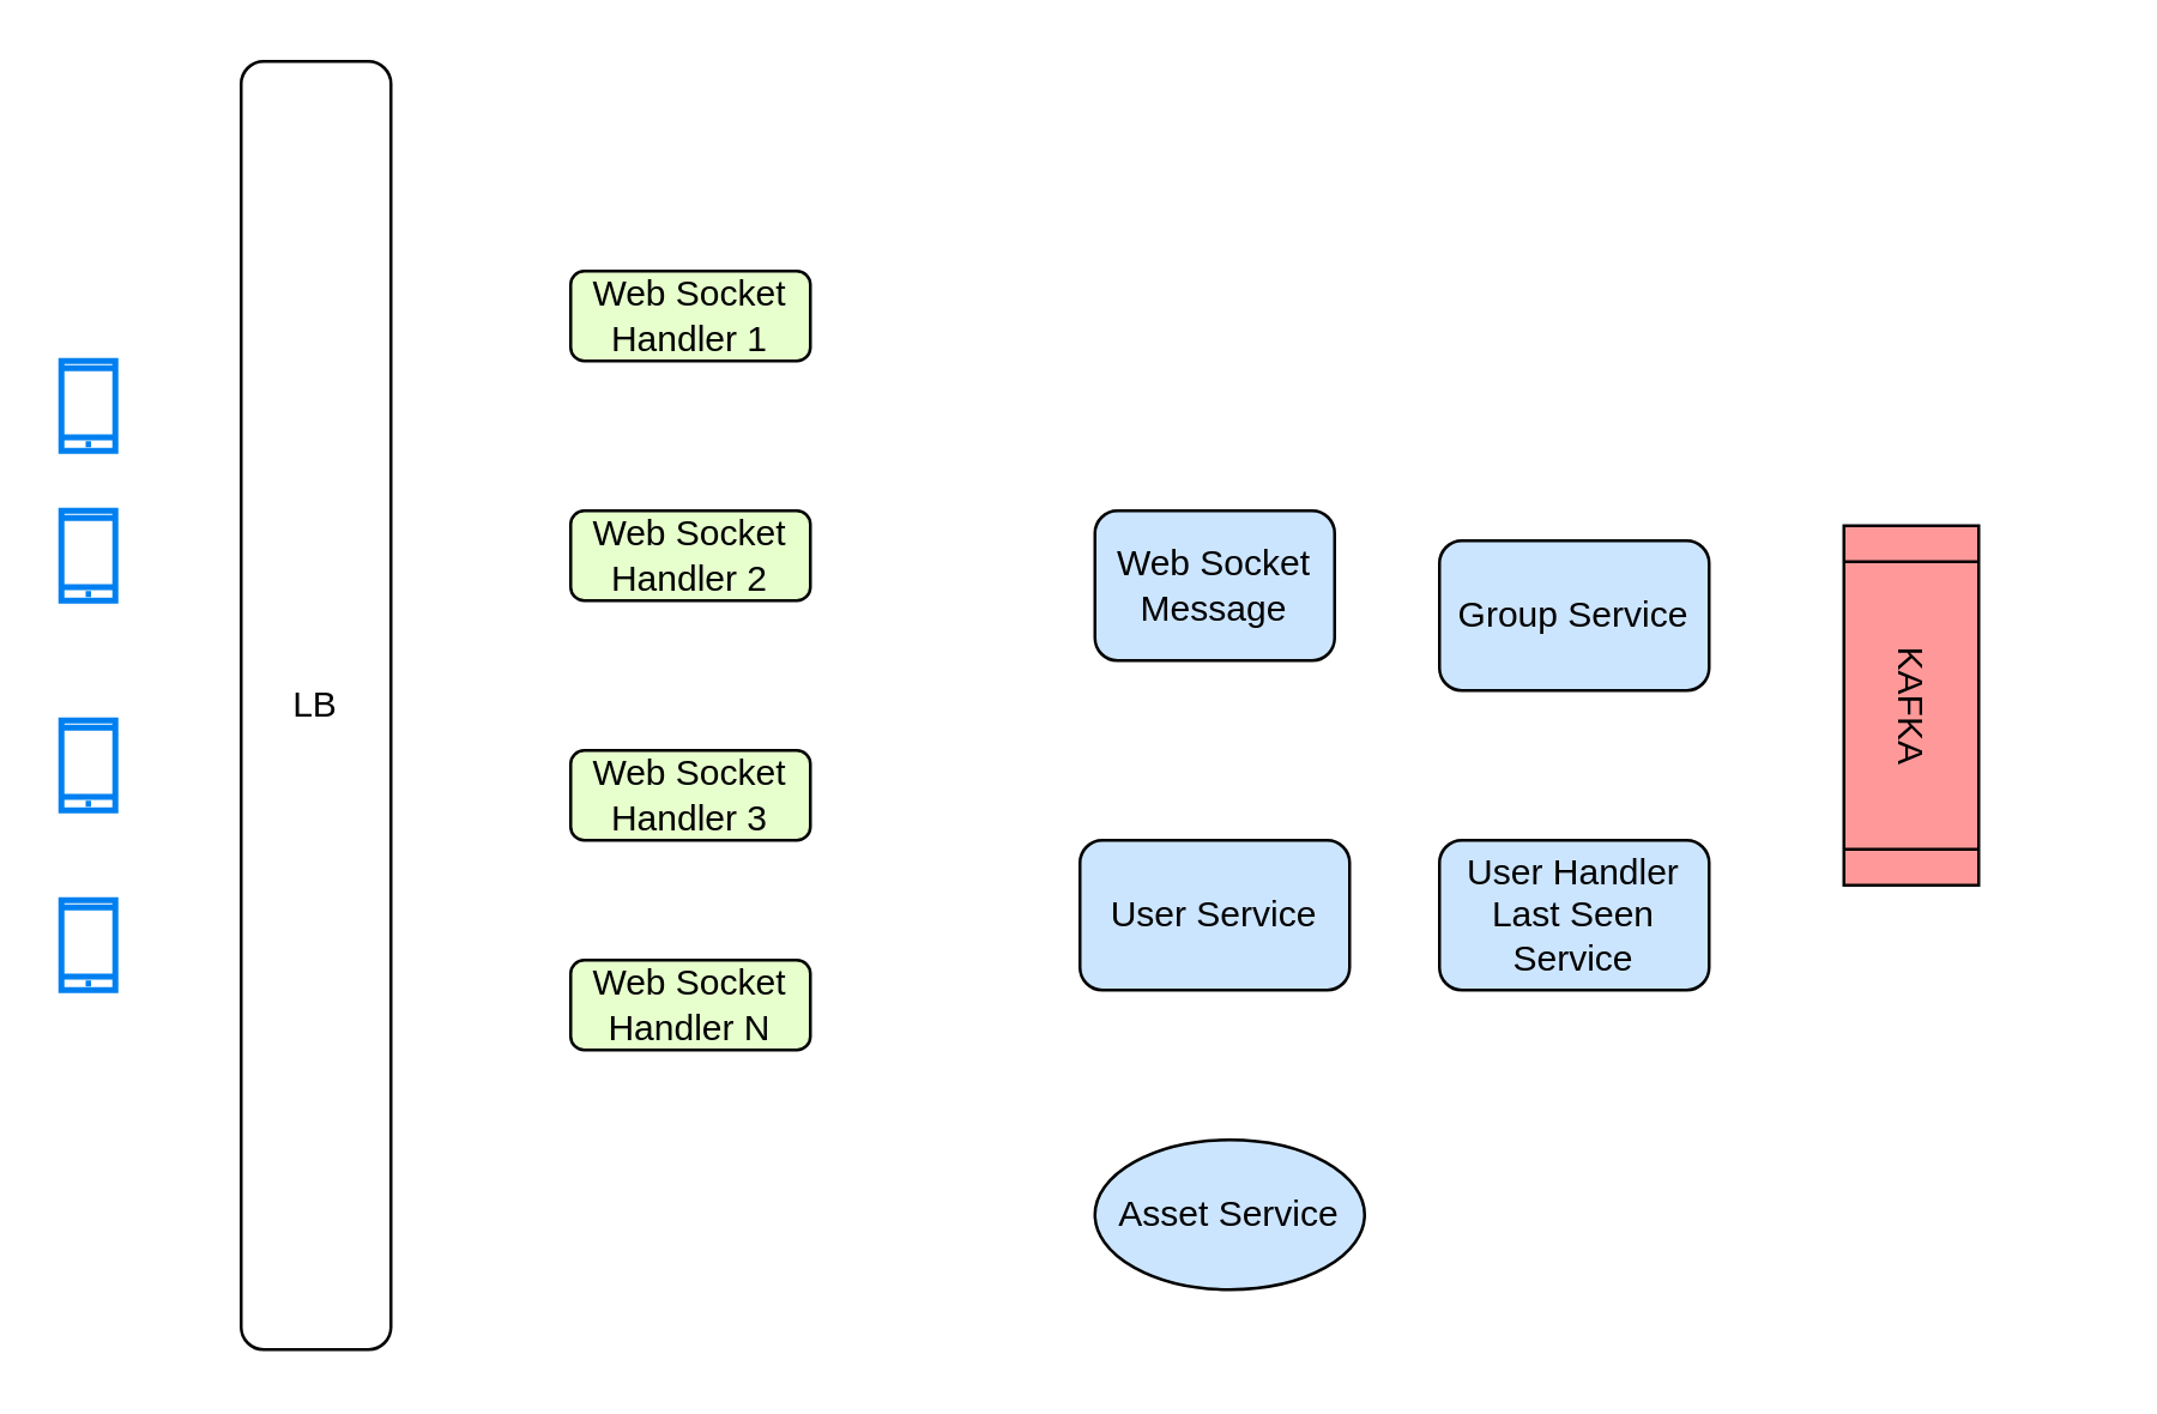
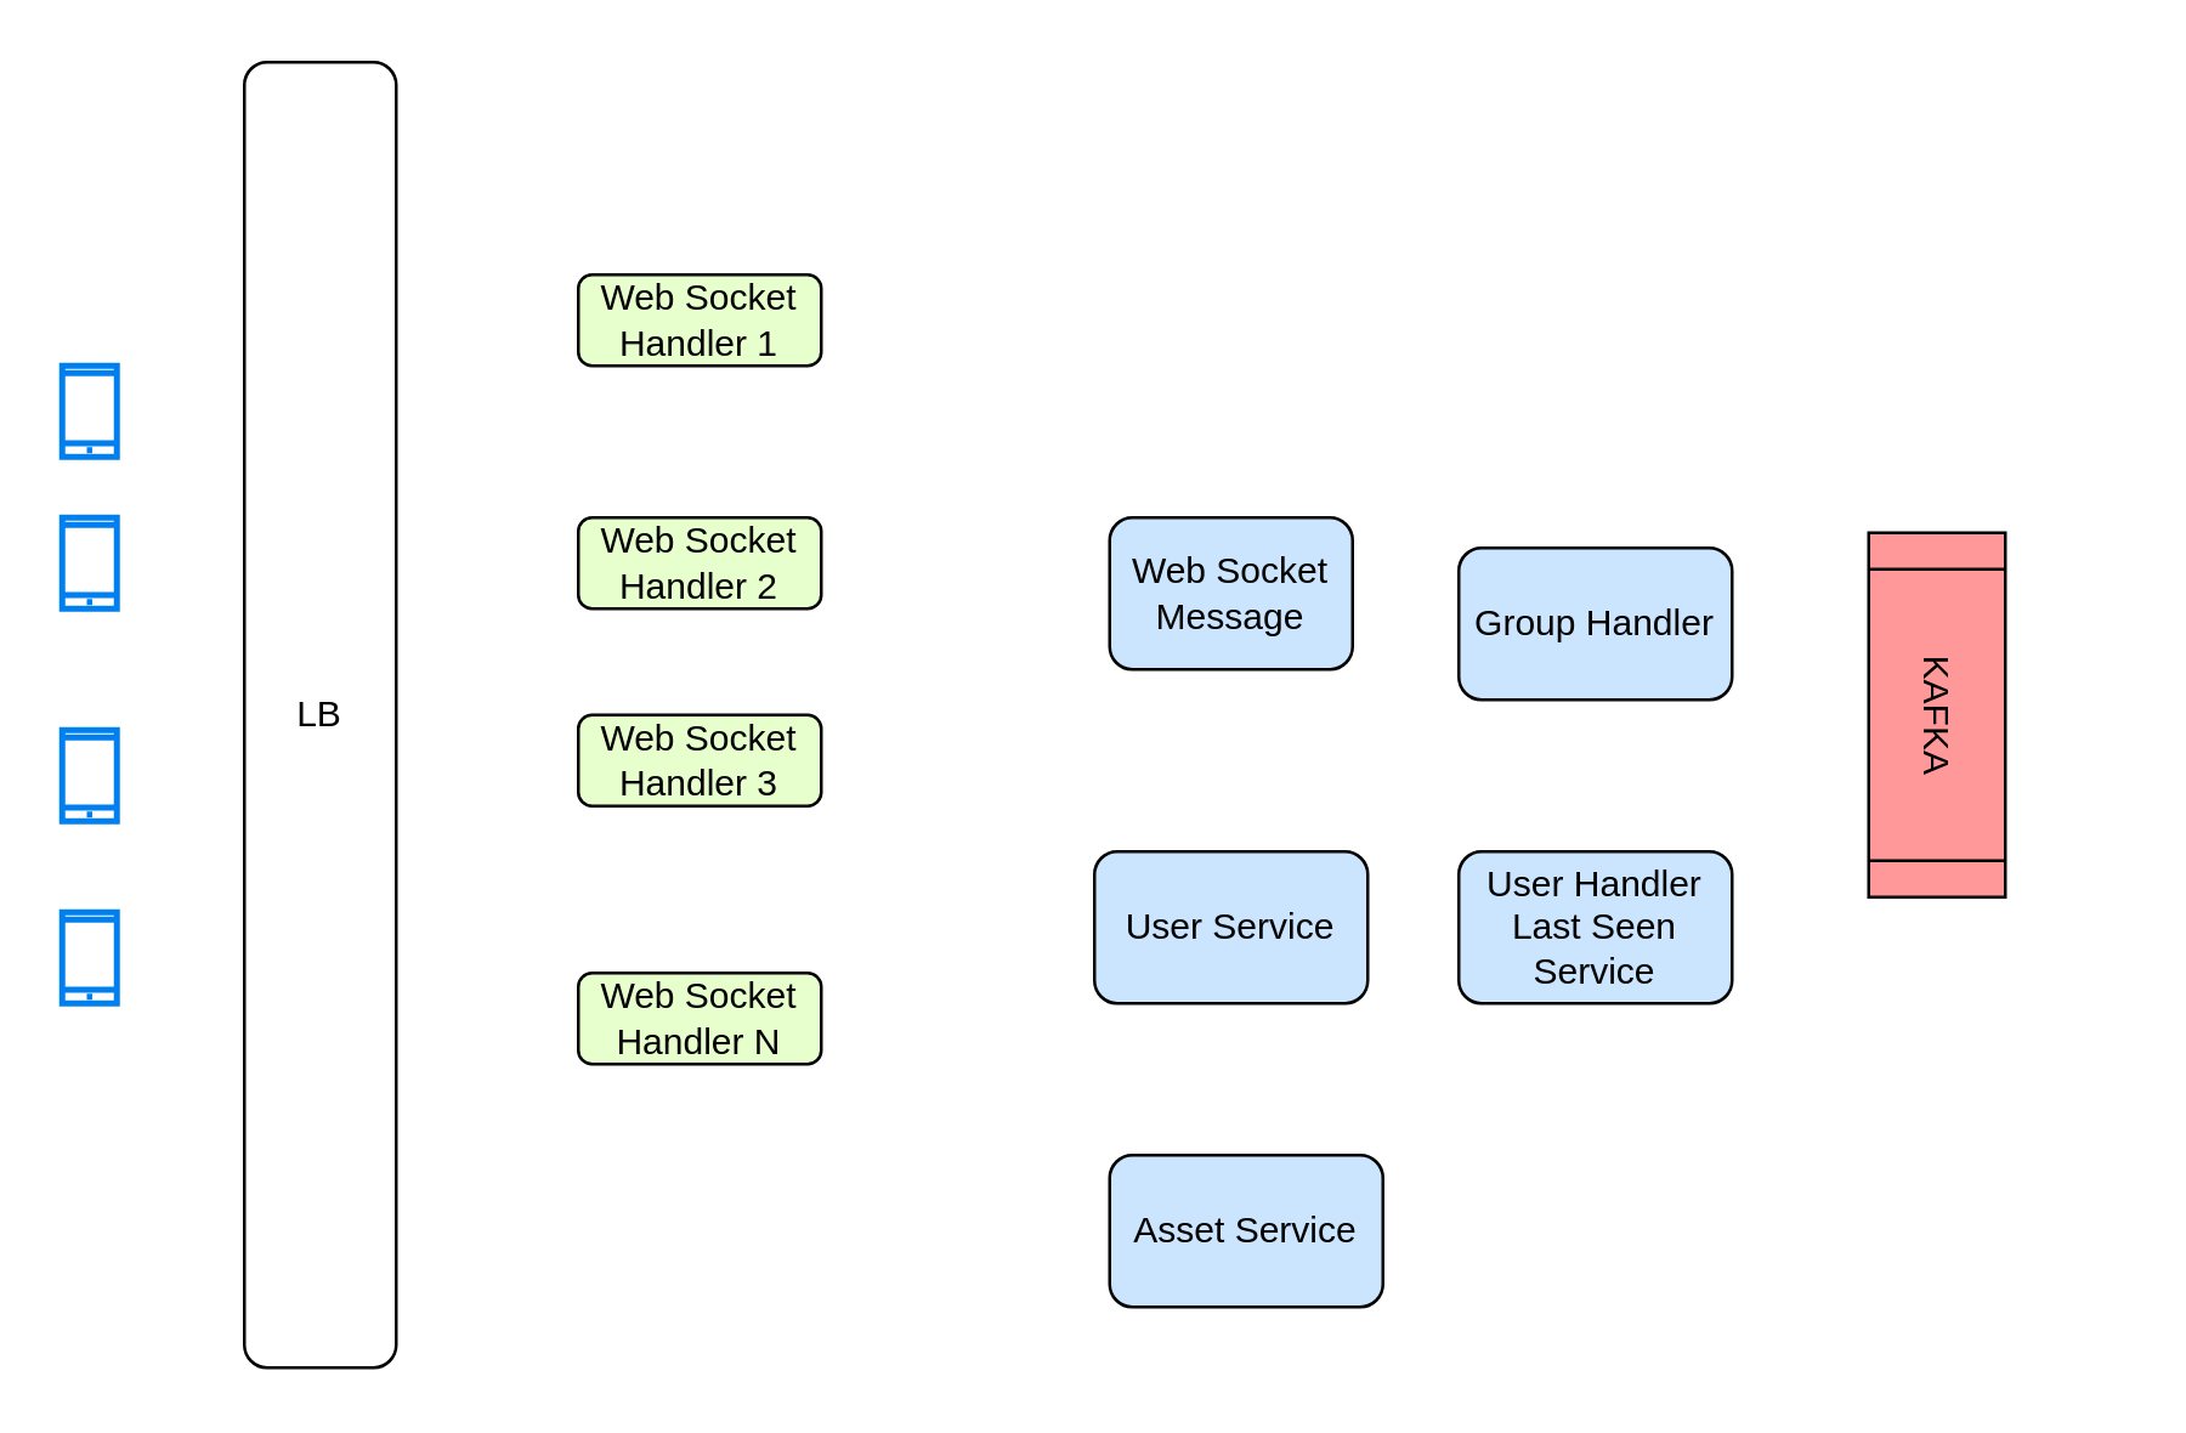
- <mxCell id="13" value="Group Service" style="rounded=1;whiteSpace=wrap;html=1;fillColor=#CCE5FF;" vertex="1" parent="1"><mxGeometry x="480" y="180" width="90" height="50" as="geometry" /></mxCell>
+ <mxCell id="13" value="Group Handler" style="rounded=1;whiteSpace=wrap;html=1;fillColor=#CCE5FF;" vertex="1" parent="1"><mxGeometry x="480" y="180" width="90" height="50" as="geometry" /></mxCell>
- <mxCell id="8" value="Web Socket&lt;br&gt;Handler 3" style="rounded=1;whiteSpace=wrap;html=1;fillColor=#E6FFCC;" vertex="1" parent="1"><mxGeometry x="190" y="250" width="80" height="30" as="geometry" /></mxCell>
+ <mxCell id="8" value="Web Socket&lt;br&gt;Handler 3" style="rounded=1;whiteSpace=wrap;html=1;fillColor=#E6FFCC;" vertex="1" parent="1"><mxGeometry x="190" y="235" width="80" height="30" as="geometry" /></mxCell>
- <mxCell id="15" value="Asset Service" style="ellipse;whiteSpace=wrap;html=1;fillColor=#CCE5FF;" vertex="1" parent="1"><mxGeometry x="365" y="380" width="90" height="50" as="geometry" /></mxCell>
+ <mxCell id="15" value="Asset Service" style="rounded=1;whiteSpace=wrap;html=1;fillColor=#CCE5FF;" vertex="1" parent="1"><mxGeometry x="365" y="380" width="90" height="50" as="geometry" /></mxCell>
